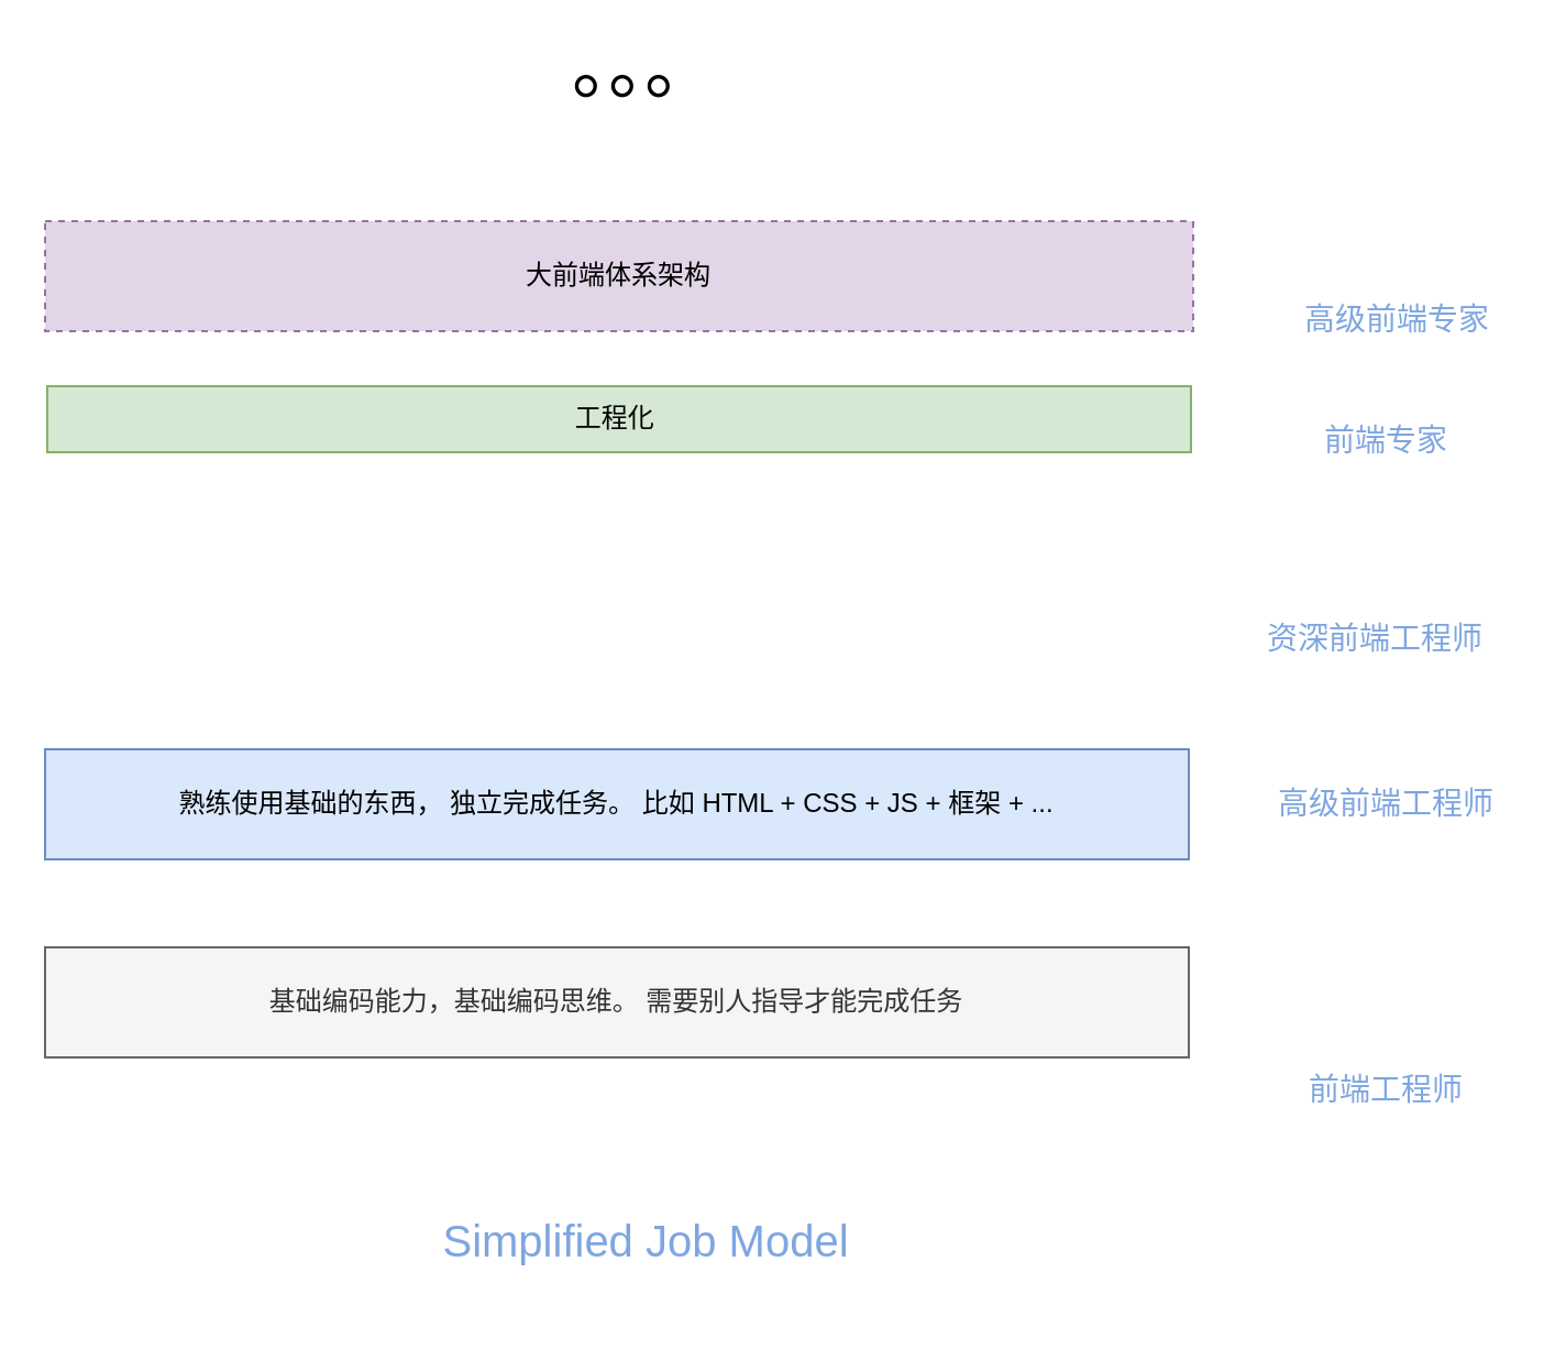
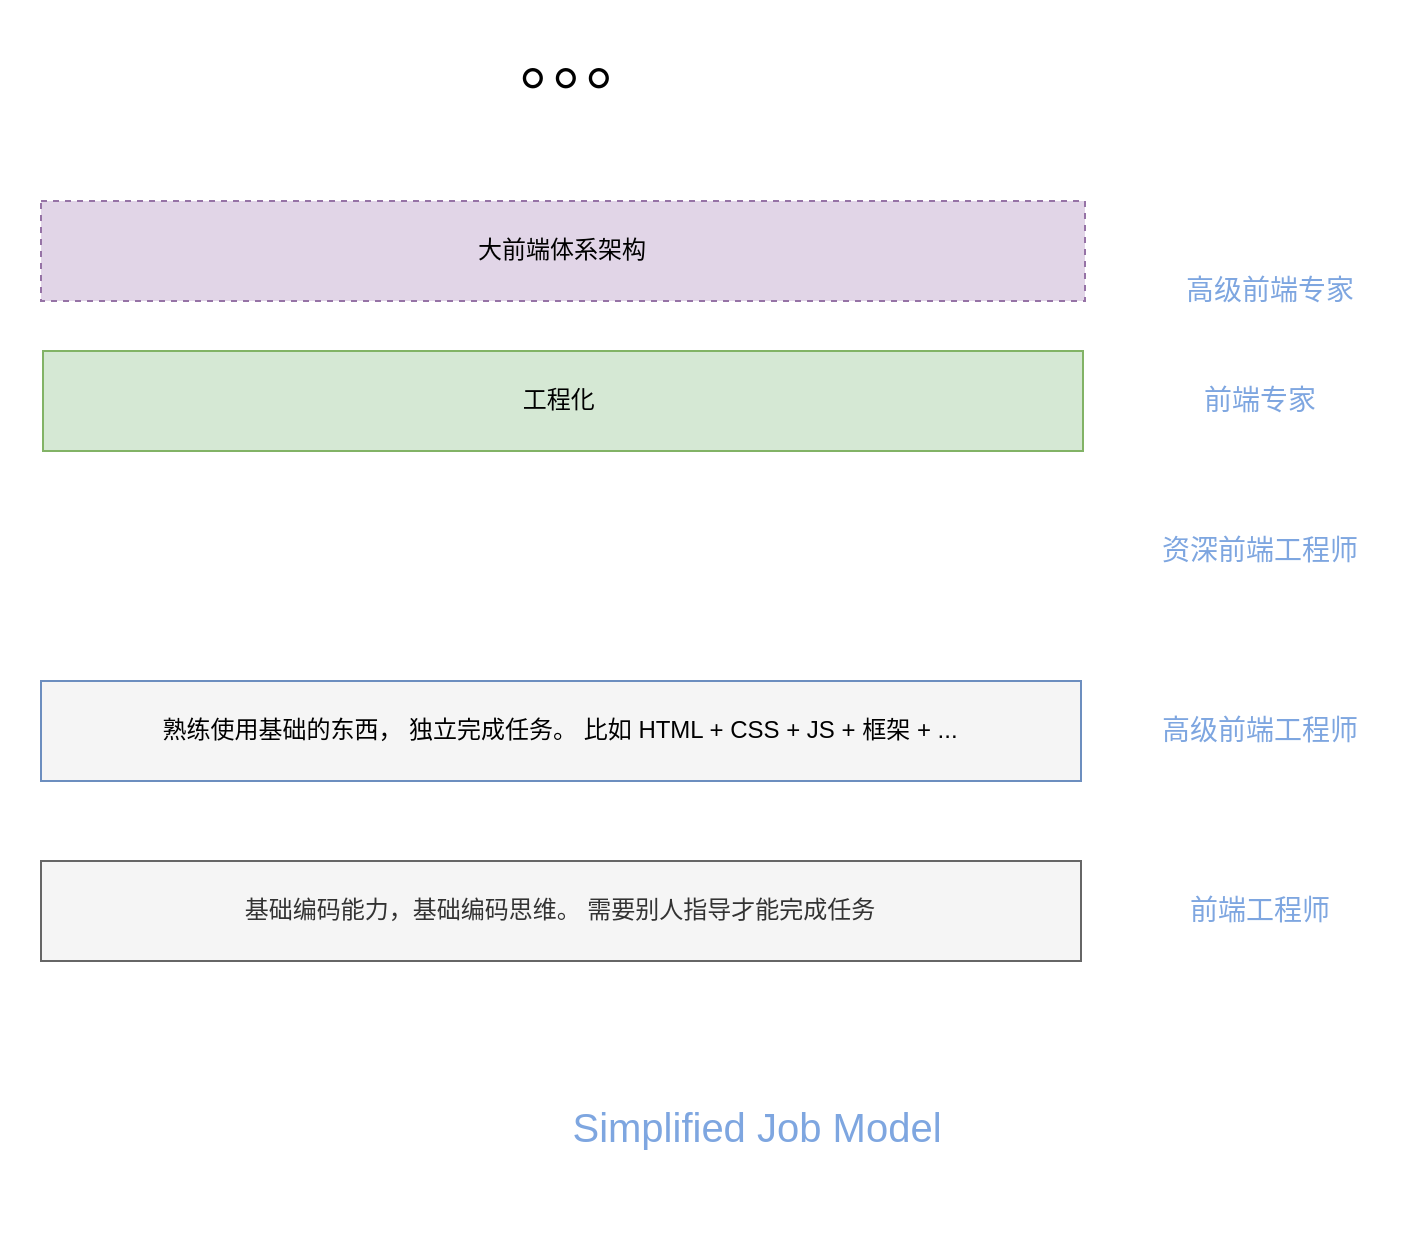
- <mxCell id="2" value="工程化&amp;nbsp;" style="rounded=0;whiteSpace=wrap;html=1;fillColor=#d5e8d4;strokeColor=#82b366;" vertex="1" parent="1"><mxGeometry x="21" y="175" width="520" height="30" as="geometry" /></mxCell>
+ <mxCell id="2" value="工程化&amp;nbsp;" style="rounded=0;whiteSpace=wrap;html=1;fillColor=#d5e8d4;strokeColor=#82b366;" vertex="1" parent="1"><mxGeometry x="21" y="175" width="520" height="50" as="geometry" /></mxCell>
- <mxCell id="8" value="资深前端工程师" style="text;html=1;strokeColor=none;fillColor=none;align=center;verticalAlign=middle;whiteSpace=wrap;rounded=0;fontSize=14;fontColor=#7EA6E0;" vertex="1" parent="1"><mxGeometry x="575" y="272.5" width="100" height="35" as="geometry" /></mxCell>
+ <mxCell id="8" value="资深前端工程师" style="text;html=1;strokeColor=none;fillColor=none;align=center;verticalAlign=middle;whiteSpace=wrap;rounded=0;fontSize=14;fontColor=#7EA6E0;" vertex="1" parent="1"><mxGeometry x="580" y="257.5" width="100" height="35" as="geometry" /></mxCell>
- <mxCell id="3" value="熟练使用基础的东西， 独立完成任务。 比如 HTML + CSS + JS + 框架 + ..." style="rounded=0;whiteSpace=wrap;html=1;fillColor=#dae8fc;strokeColor=#6c8ebf;" vertex="1" parent="1"><mxGeometry x="20" y="340" width="520" height="50" as="geometry" /></mxCell>
+ <mxCell id="3" value="熟练使用基础的东西， 独立完成任务。 比如 HTML + CSS + JS + 框架 + ..." style="rounded=0;whiteSpace=wrap;html=1;fillColor=#f5f5f5;strokeColor=#6c8ebf;" vertex="1" parent="1"><mxGeometry x="20" y="340" width="520" height="50" as="geometry" /></mxCell>
- <mxCell id="6" value="前端工程师" style="text;html=1;strokeColor=none;fillColor=none;align=center;verticalAlign=middle;whiteSpace=wrap;rounded=0;fontSize=14;fontColor=#7EA6E0;" vertex="1" parent="1"><mxGeometry x="580" y="477.5" width="100" height="35" as="geometry" /></mxCell>
+ <mxCell id="6" value="前端工程师" style="text;html=1;strokeColor=none;fillColor=none;align=center;verticalAlign=middle;whiteSpace=wrap;rounded=0;fontSize=14;fontColor=#7EA6E0;" vertex="1" parent="1"><mxGeometry x="580" y="437.5" width="100" height="35" as="geometry" /></mxCell>
- <mxCell id="12" value="Simplified Job Model" style="text;html=1;strokeColor=none;fillColor=none;align=center;verticalAlign=middle;whiteSpace=wrap;rounded=0;fontSize=20;fontColor=#7EA6E0;" vertex="1" parent="1"><mxGeometry x="114.5" y="530" width="357" height="66" as="geometry" /></mxCell>
+ <mxCell id="12" value="Simplified Job Model" style="text;html=1;strokeColor=none;fillColor=none;align=center;verticalAlign=middle;whiteSpace=wrap;rounded=0;fontSize=20;fontColor=#7EA6E0;" vertex="1" parent="1"><mxGeometry x="199.5" y="530" width="357" height="66" as="geometry" /></mxCell>
